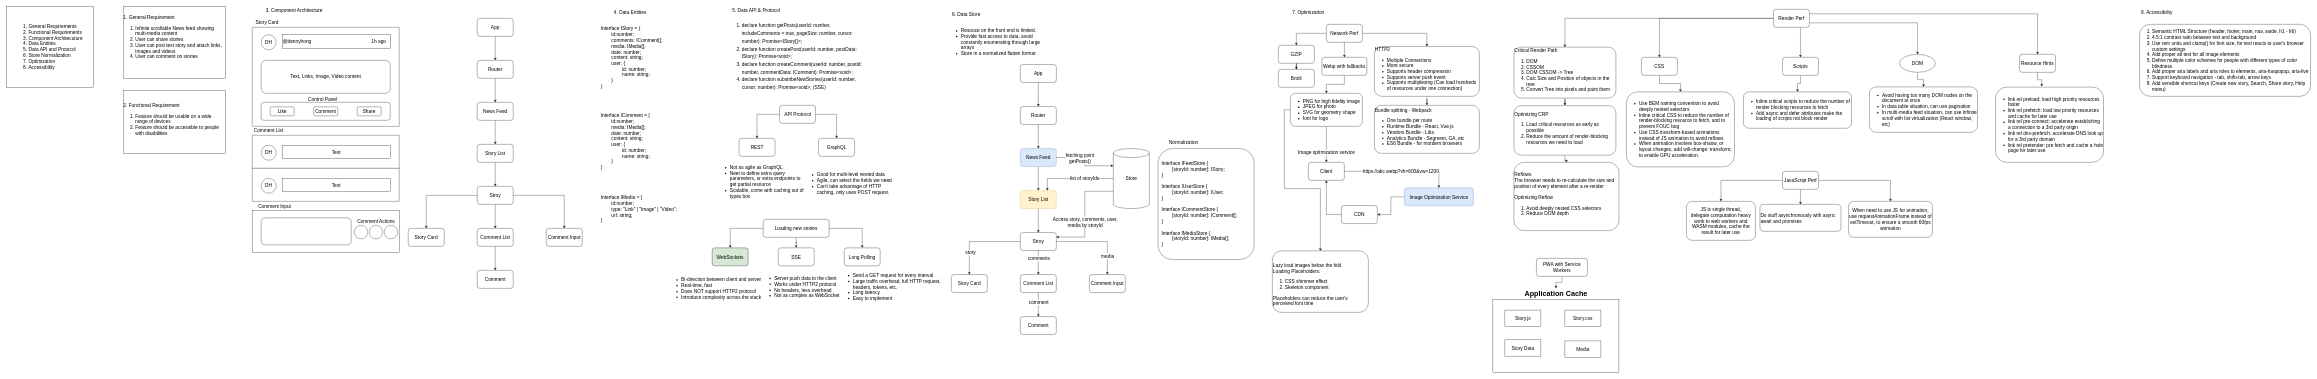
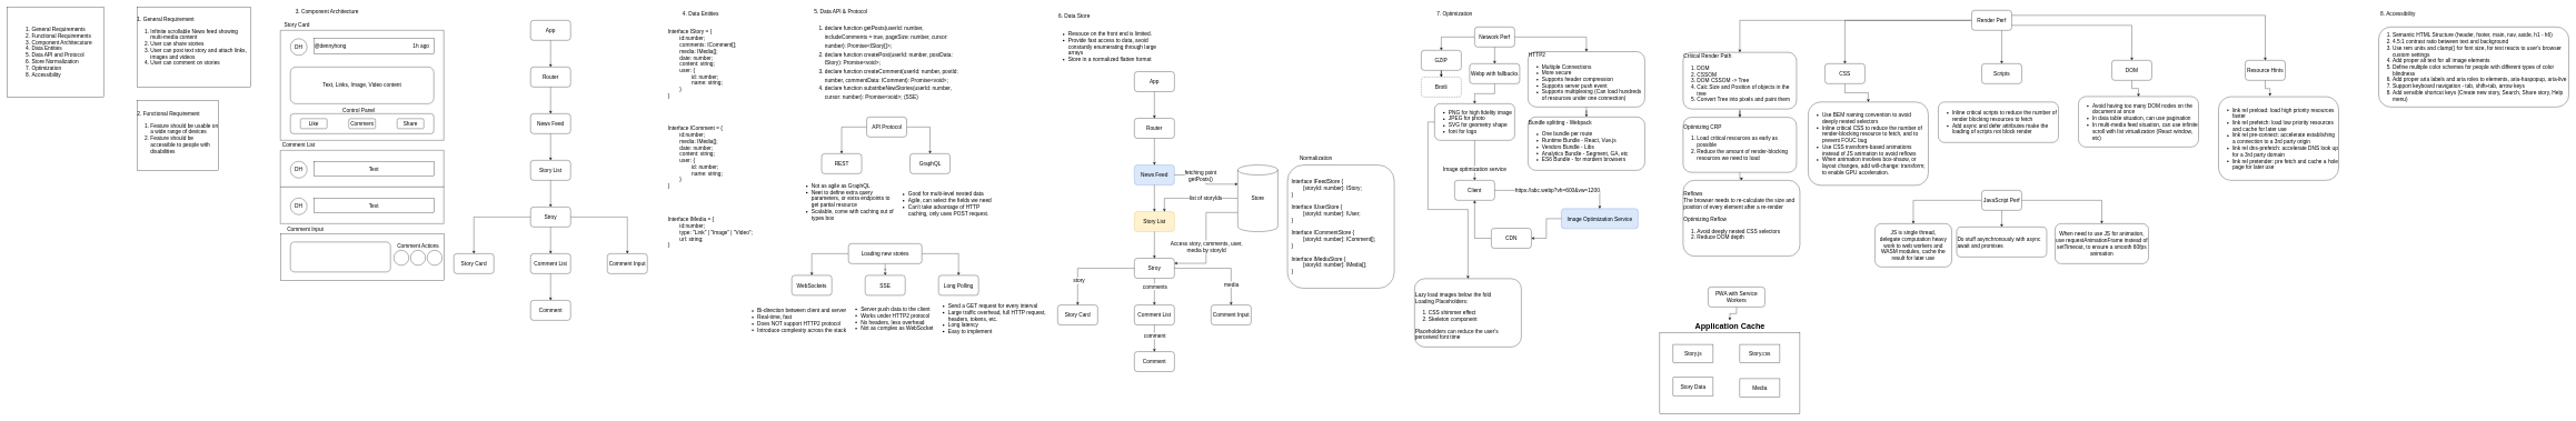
- <mxCell id="152" value="DOM" style="ellipse;whiteSpace=wrap;html=1;fontSize=16;align=center;" vertex="1" parent="1"><mxGeometry x="6330" y="180" width="120" height="60" as="geometry" /></mxCell>
+ <mxCell id="152" value="DOM" style="whiteSpace=wrap;html=1;rounded=1;fontSize=16;align=center;" vertex="1" parent="1"><mxGeometry x="6330" y="180" width="120" height="60" as="geometry" /></mxCell>
- <mxCell id="116" value="Brotli" style="whiteSpace=wrap;html=1;rounded=1;fontSize=16;" vertex="1" parent="1"><mxGeometry x="4260" y="230" width="120" height="60" as="geometry" /></mxCell>
+ <mxCell id="116" value="Brotli" style="whiteSpace=wrap;html=1;rounded=1;fontSize=16;dashed=1;" vertex="1" parent="1"><mxGeometry x="4260" y="230" width="120" height="60" as="geometry" /></mxCell>
- <mxCell id="148" style="edgeStyle=orthogonalEdgeStyle;rounded=0;orthogonalLoop=1;jettySize=auto;html=1;exitX=0.5;exitY=1;exitDx=0;exitDy=0;fontSize=16;" edge="1" parent="1" source="149" target="150"><mxGeometry relative="1" as="geometry" /></mxCell>
- <mxCell id="4" value="&lt;div style=&quot;text-align: left ; font-size: 16px&quot;&gt;&lt;div style=&quot;font-size: 16px&quot;&gt;&lt;font style=&quot;font-size: 16px&quot;&gt;2. Functional Requirement&lt;/font&gt;&lt;/div&gt;&lt;div style=&quot;font-size: 16px&quot;&gt;&lt;ol style=&quot;font-size: 16px&quot;&gt;&lt;li style=&quot;font-size: 16px&quot;&gt;Feature should be usable on a wide range of devices&lt;/li&gt;&lt;li style=&quot;font-size: 16px&quot;&gt;Feature should be accessible to people with disabilities&lt;/li&gt;&lt;/ol&gt;&lt;/div&gt;&lt;/div&gt;" style="rounded=0;whiteSpace=wrap;html=1;fontSize=16;" vertex="1" parent="1"><mxGeometry x="410" y="300" width="340" height="210" as="geometry" /></mxCell>
+ <mxCell id="4" value="&lt;div style=&quot;text-align: left ; font-size: 16px&quot;&gt;&lt;div style=&quot;font-size: 16px&quot;&gt;&lt;font style=&quot;font-size: 16px&quot;&gt;2. Functional Requirement&lt;/font&gt;&lt;/div&gt;&lt;div style=&quot;font-size: 16px&quot;&gt;&lt;ol style=&quot;font-size: 16px&quot;&gt;&lt;li style=&quot;font-size: 16px&quot;&gt;Feature should be usable on a wide range of devices&lt;/li&gt;&lt;li style=&quot;font-size: 16px&quot;&gt;Feature should be accessible to people with disabilities&lt;/li&gt;&lt;/ol&gt;&lt;/div&gt;&lt;/div&gt;" style="rounded=0;whiteSpace=wrap;html=1;fontSize=16;" vertex="1" parent="1"><mxGeometry x="410" y="300" width="245" height="210" as="geometry" /></mxCell>
- <mxCell id="103" value="WebSockets" style="whiteSpace=wrap;html=1;rounded=1;fontSize=16;fillColor=#d5e8d4;" vertex="1" parent="1"><mxGeometry x="2373" y="825" width="120" height="60" as="geometry" /></mxCell>
+ <mxCell id="103" value="WebSockets" style="whiteSpace=wrap;html=1;rounded=1;fontSize=16;" vertex="1" parent="1"><mxGeometry x="2373" y="825" width="120" height="60" as="geometry" /></mxCell>
